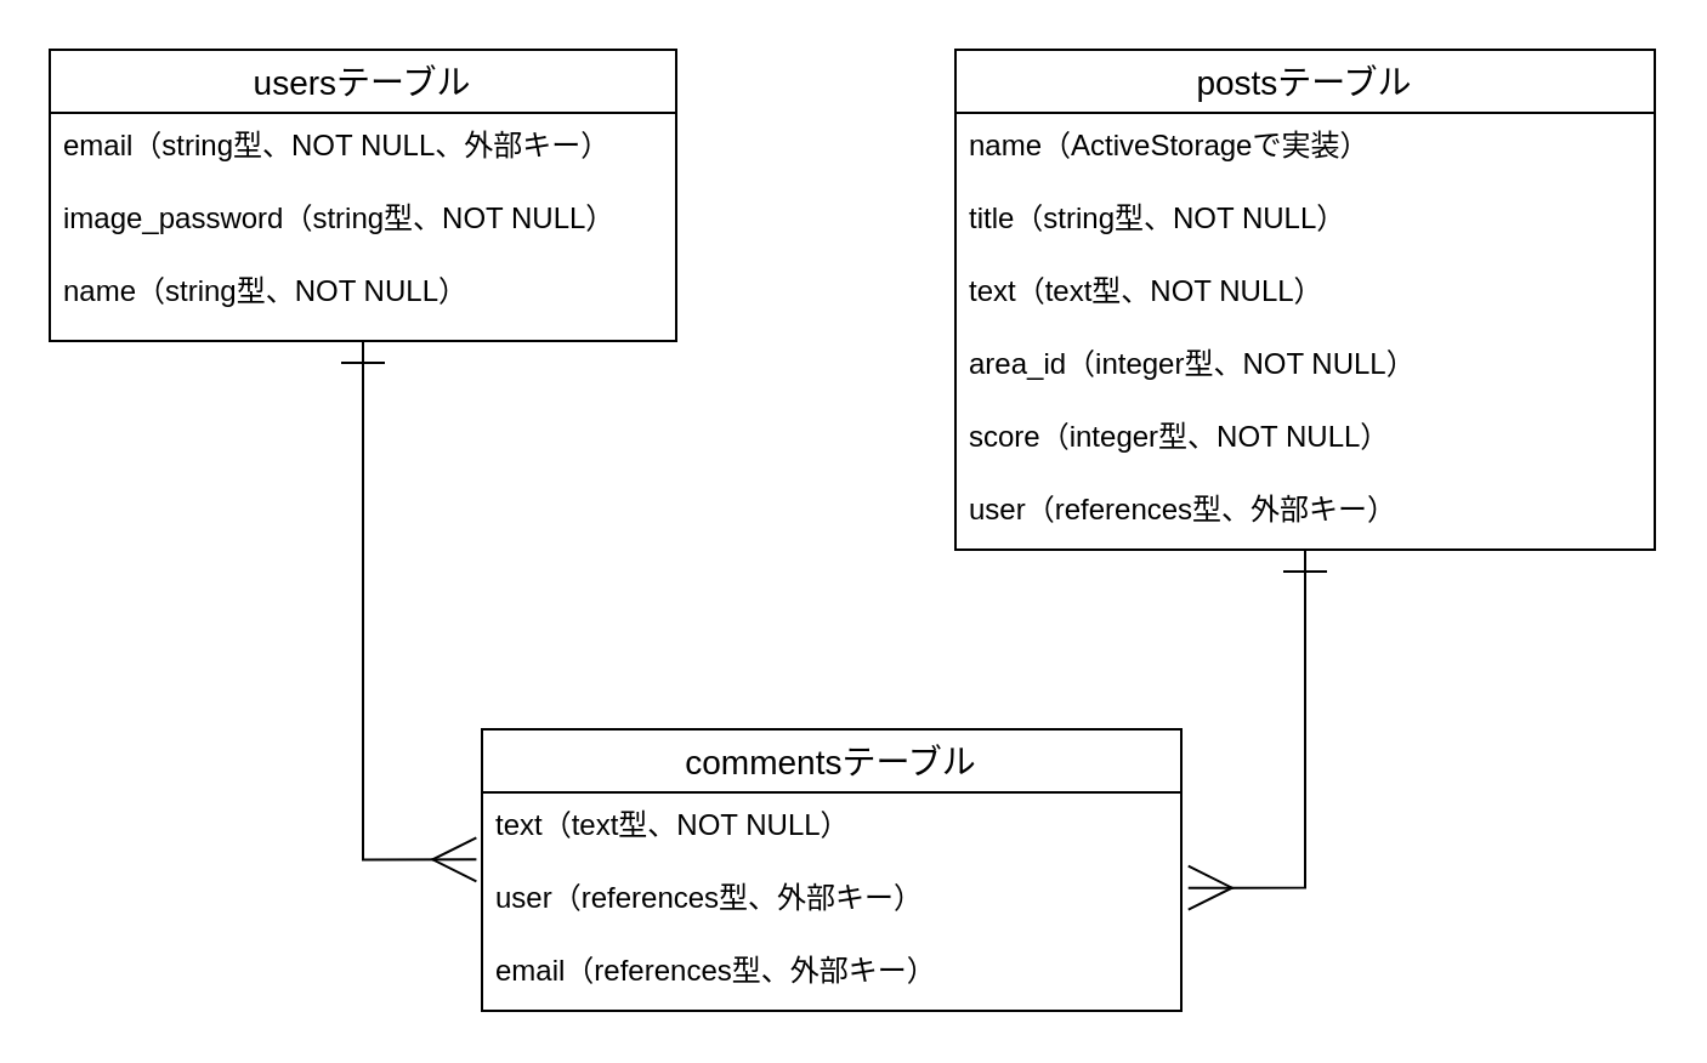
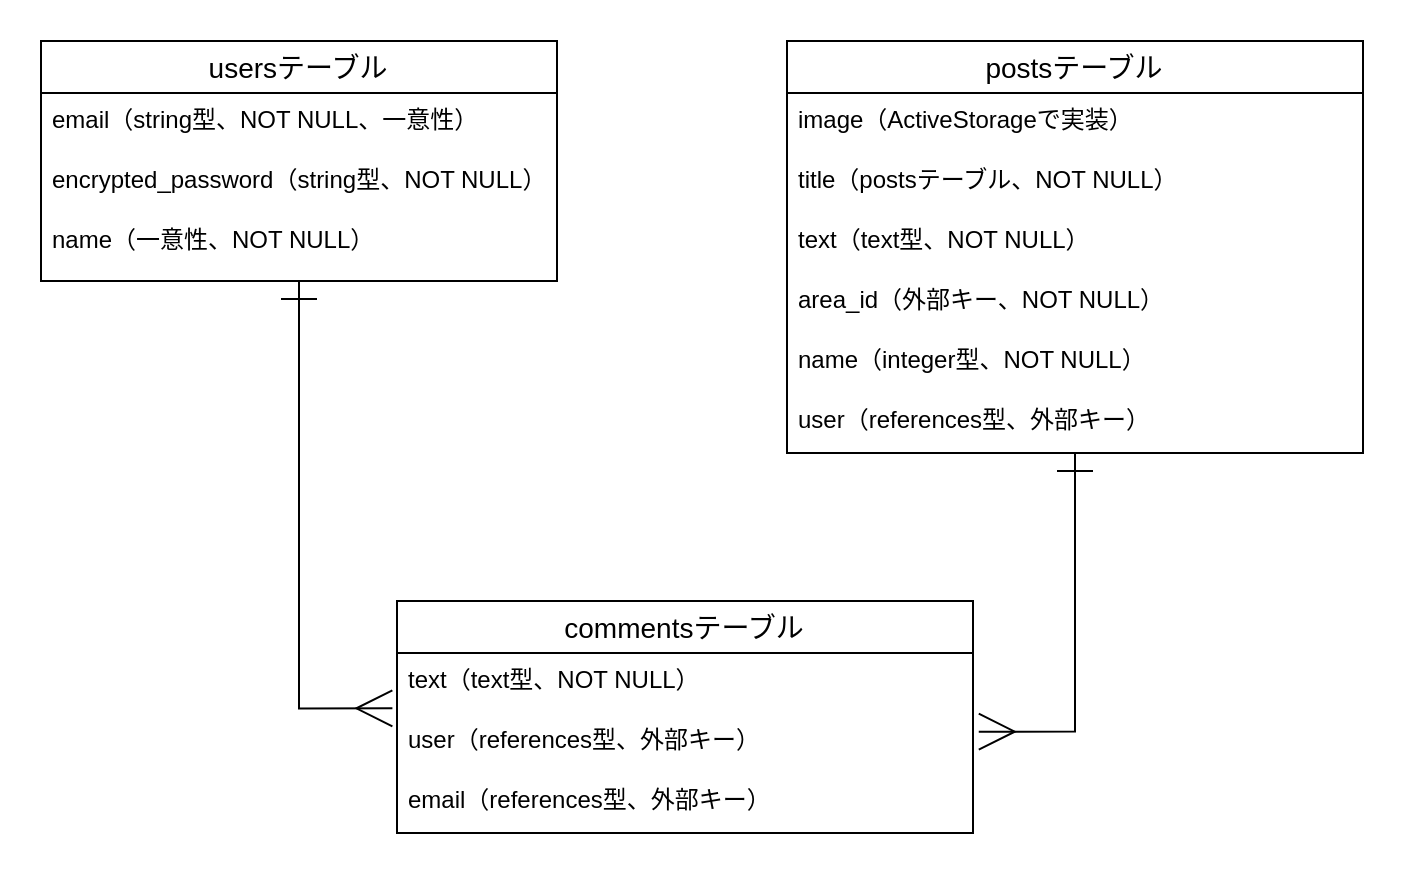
- <mxCell id="4" value="email（string型、NOT NULL、外部キー）" style="text;strokeColor=none;fillColor=none;spacingLeft=4;spacingRight=4;overflow=hidden;rotatable=0;points=[[0,0.5],[1,0.5]];portConstraint=eastwest;fontSize=12;" vertex="1" parent="3"><mxGeometry y="26" width="258" height="30" as="geometry" /></mxCell>
+ <mxCell id="4" value="email（string型、NOT NULL、一意性）" style="text;strokeColor=none;fillColor=none;spacingLeft=4;spacingRight=4;overflow=hidden;rotatable=0;points=[[0,0.5],[1,0.5]];portConstraint=eastwest;fontSize=12;" vertex="1" parent="3"><mxGeometry y="26" width="258" height="30" as="geometry" /></mxCell>
- <mxCell id="9" value="name（ActiveStorageで実装）" style="text;strokeColor=none;fillColor=none;spacingLeft=4;spacingRight=4;overflow=hidden;rotatable=0;points=[[0,0.5],[1,0.5]];portConstraint=eastwest;fontSize=12;" vertex="1" parent="8"><mxGeometry y="26" width="288" height="30" as="geometry" /></mxCell>
+ <mxCell id="9" value="image（ActiveStorageで実装）" style="text;strokeColor=none;fillColor=none;spacingLeft=4;spacingRight=4;overflow=hidden;rotatable=0;points=[[0,0.5],[1,0.5]];portConstraint=eastwest;fontSize=12;" vertex="1" parent="8"><mxGeometry y="26" width="288" height="30" as="geometry" /></mxCell>
- <mxCell id="5" value="image_password（string型、NOT NULL）" style="text;strokeColor=none;fillColor=none;spacingLeft=4;spacingRight=4;overflow=hidden;rotatable=0;points=[[0,0.5],[1,0.5]];portConstraint=eastwest;fontSize=12;" vertex="1" parent="3"><mxGeometry y="56" width="258" height="30" as="geometry" /></mxCell>
+ <mxCell id="5" value="encrypted_password（string型、NOT NULL）" style="text;strokeColor=none;fillColor=none;spacingLeft=4;spacingRight=4;overflow=hidden;rotatable=0;points=[[0,0.5],[1,0.5]];portConstraint=eastwest;fontSize=12;" vertex="1" parent="3"><mxGeometry y="56" width="258" height="30" as="geometry" /></mxCell>
- <mxCell id="10" value="title（string型、NOT NULL）" style="text;strokeColor=none;fillColor=none;spacingLeft=4;spacingRight=4;overflow=hidden;rotatable=0;points=[[0,0.5],[1,0.5]];portConstraint=eastwest;fontSize=12;" vertex="1" parent="8"><mxGeometry y="56" width="288" height="30" as="geometry" /></mxCell>
+ <mxCell id="10" value="title（postsテーブル、NOT NULL）" style="text;strokeColor=none;fillColor=none;spacingLeft=4;spacingRight=4;overflow=hidden;rotatable=0;points=[[0,0.5],[1,0.5]];portConstraint=eastwest;fontSize=12;" vertex="1" parent="8"><mxGeometry y="56" width="288" height="30" as="geometry" /></mxCell>
- <mxCell id="6" value="name（string型、NOT NULL）" style="text;strokeColor=none;fillColor=none;spacingLeft=4;spacingRight=4;overflow=hidden;rotatable=0;points=[[0,0.5],[1,0.5]];portConstraint=eastwest;fontSize=12;" vertex="1" parent="3"><mxGeometry y="86" width="258" height="34" as="geometry" /></mxCell>
+ <mxCell id="6" value="name（一意性、NOT NULL）" style="text;strokeColor=none;fillColor=none;spacingLeft=4;spacingRight=4;overflow=hidden;rotatable=0;points=[[0,0.5],[1,0.5]];portConstraint=eastwest;fontSize=12;" vertex="1" parent="3"><mxGeometry y="86" width="258" height="34" as="geometry" /></mxCell>
- <mxCell id="12" value="area_id（integer型、NOT NULL）" style="text;strokeColor=none;fillColor=none;spacingLeft=4;spacingRight=4;overflow=hidden;rotatable=0;points=[[0,0.5],[1,0.5]];portConstraint=eastwest;fontSize=12;" vertex="1" parent="8"><mxGeometry y="116" width="288" height="30" as="geometry" /></mxCell>
+ <mxCell id="12" value="area_id（外部キー、NOT NULL）" style="text;strokeColor=none;fillColor=none;spacingLeft=4;spacingRight=4;overflow=hidden;rotatable=0;points=[[0,0.5],[1,0.5]];portConstraint=eastwest;fontSize=12;" vertex="1" parent="8"><mxGeometry y="116" width="288" height="30" as="geometry" /></mxCell>
- <mxCell id="13" value="score（integer型、NOT NULL）" style="text;strokeColor=none;fillColor=none;spacingLeft=4;spacingRight=4;overflow=hidden;rotatable=0;points=[[0,0.5],[1,0.5]];portConstraint=eastwest;fontSize=12;" vertex="1" parent="8"><mxGeometry y="146" width="288" height="30" as="geometry" /></mxCell>
+ <mxCell id="13" value="name（integer型、NOT NULL）" style="text;strokeColor=none;fillColor=none;spacingLeft=4;spacingRight=4;overflow=hidden;rotatable=0;points=[[0,0.5],[1,0.5]];portConstraint=eastwest;fontSize=12;" vertex="1" parent="8"><mxGeometry y="146" width="288" height="30" as="geometry" /></mxCell>
